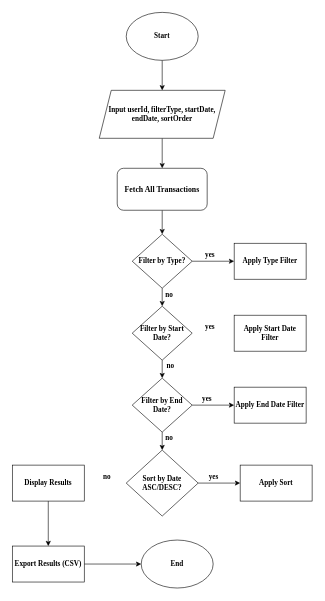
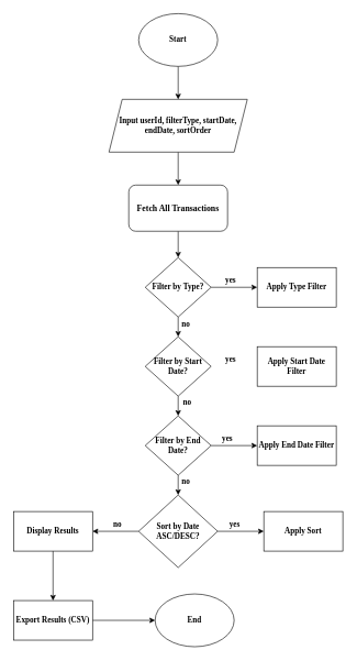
+ <mxCell id="21" style="edgeStyle=orthogonalEdgeStyle;rounded=0;orthogonalLoop=1;jettySize=auto;html=1;exitX=0;exitY=0.5;exitDx=0;exitDy=0;entryX=1;entryY=0.5;entryDx=0;entryDy=0;" edge="1" parent="1" source="22" target="31"><mxGeometry relative="1" as="geometry" /></mxCell>
